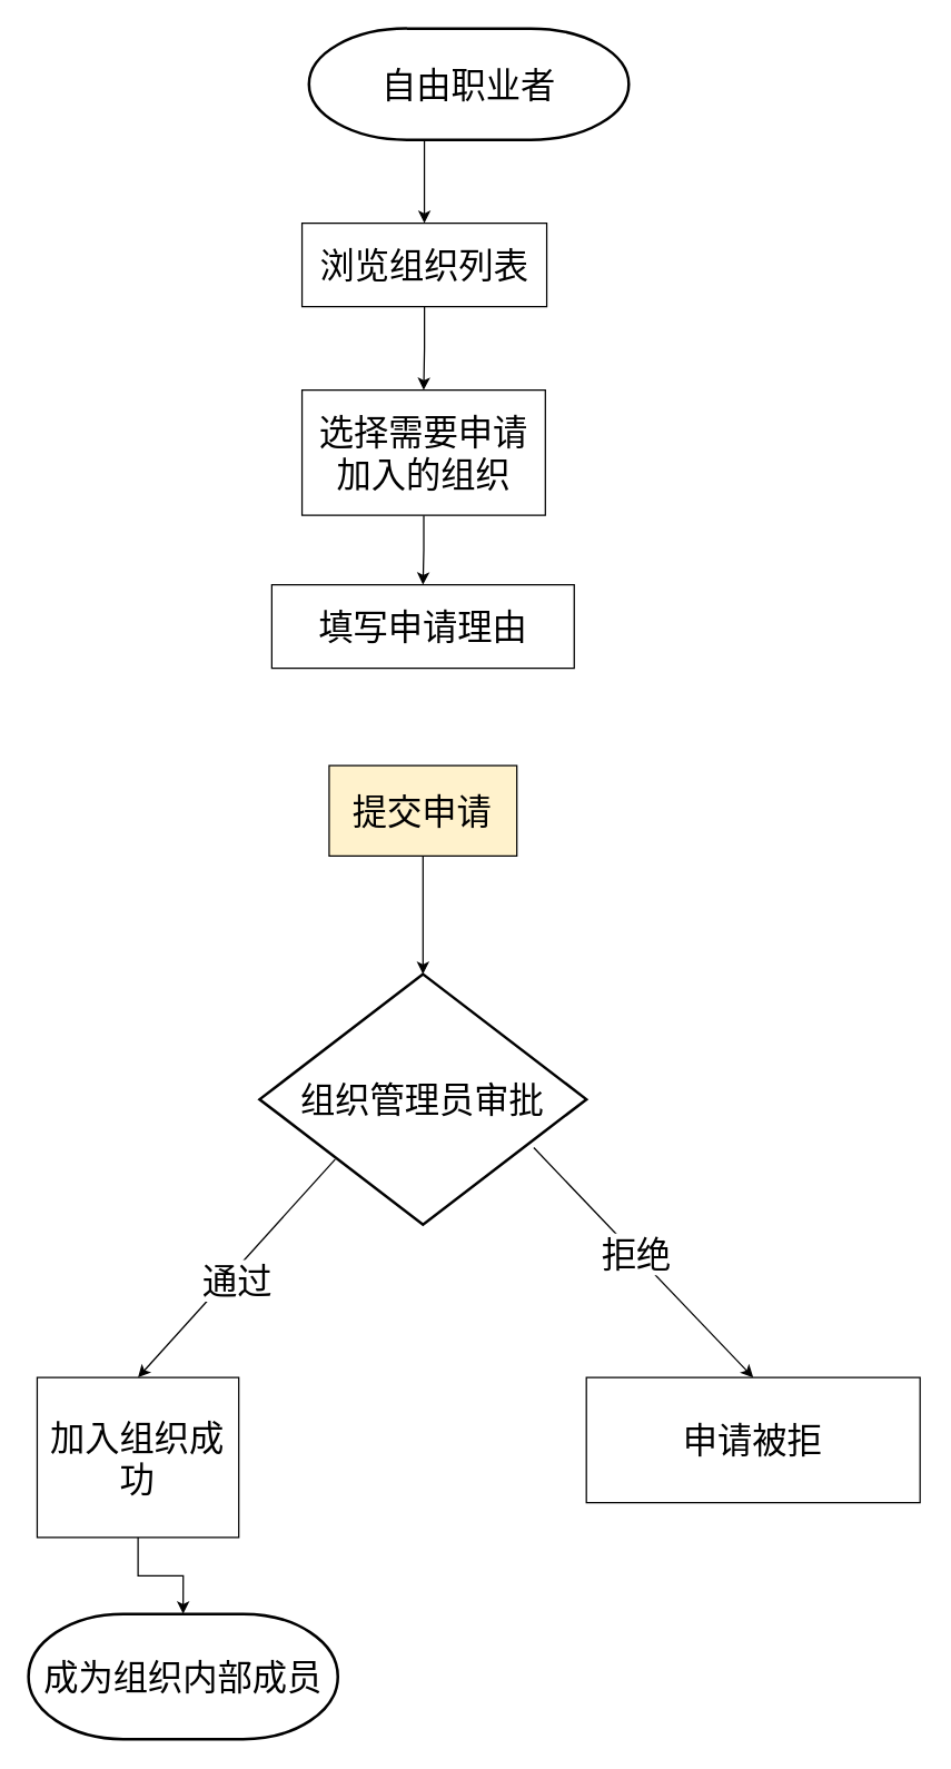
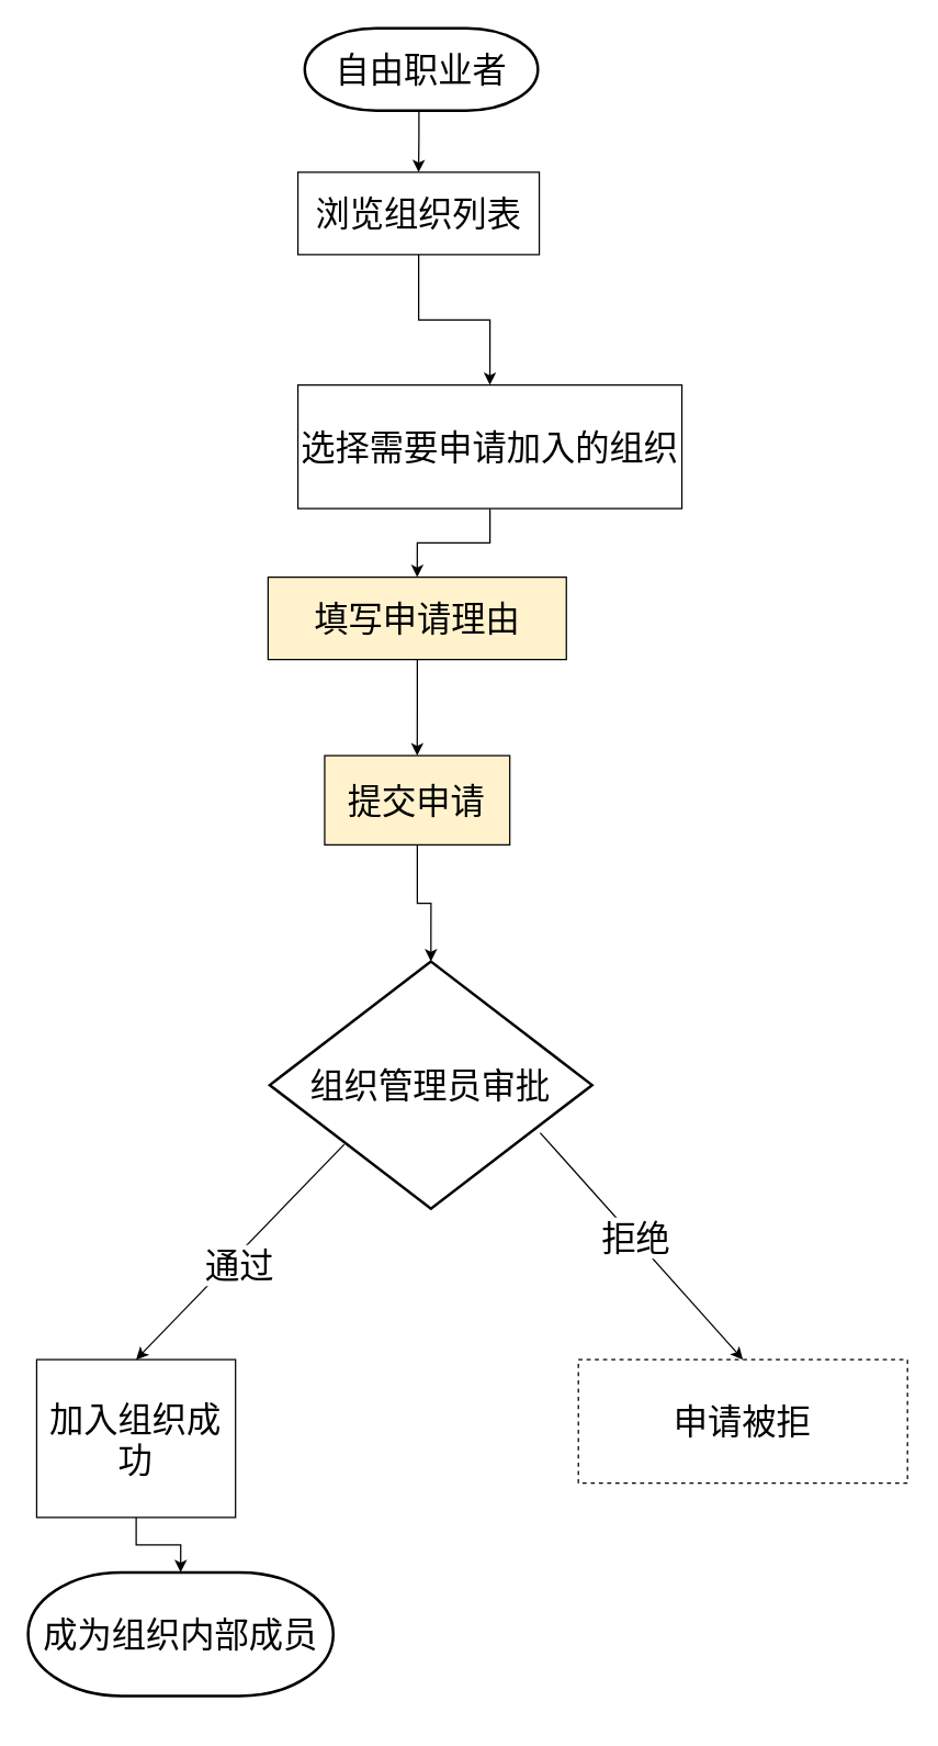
- <mxCell id="3" value="&lt;font style=&quot;font-size: 25px;&quot;&gt;自由职业者&lt;/font&gt;" style="strokeWidth=2;html=1;shape=mxgraph.flowchart.terminator;whiteSpace=wrap;" vertex="1" parent="1"><mxGeometry x="221.75" y="20" width="230" height="80" as="geometry" /></mxCell>
+ <mxCell id="3" value="&lt;font style=&quot;font-size: 25px;&quot;&gt;自由职业者&lt;/font&gt;" style="strokeWidth=2;html=1;shape=mxgraph.flowchart.terminator;whiteSpace=wrap;" vertex="1" parent="1"><mxGeometry x="221.75" y="20" width="170" height="60" as="geometry" /></mxCell>
- <mxCell id="20" value="&lt;font style=&quot;font-size: 25px;&quot;&gt;浏览组织列表&lt;/font&gt;" style="rounded=0;whiteSpace=wrap;html=1;" vertex="1" parent="1"><mxGeometry x="216.75" y="160" width="176" height="60" as="geometry" /></mxCell>
+ <mxCell id="20" value="&lt;font style=&quot;font-size: 25px;&quot;&gt;浏览组织列表&lt;/font&gt;" style="rounded=0;whiteSpace=wrap;html=1;" vertex="1" parent="1"><mxGeometry x="216.75" y="125" width="176" height="60" as="geometry" /></mxCell>
- <mxCell id="5" value="&lt;font style=&quot;font-size: 25px;&quot;&gt;选择需要申请加入的组织&lt;/font&gt;" style="rounded=0;whiteSpace=wrap;html=1;" vertex="1" parent="1"><mxGeometry x="216.75" y="280" width="175" height="90" as="geometry" /></mxCell>
+ <mxCell id="5" value="&lt;font style=&quot;font-size: 25px;&quot;&gt;选择需要申请加入的组织&lt;/font&gt;" style="rounded=0;whiteSpace=wrap;html=1;" vertex="1" parent="1"><mxGeometry x="216.75" y="280" width="280" height="90" as="geometry" /></mxCell>
- <mxCell id="7" value="&lt;font style=&quot;font-size: 25px;&quot;&gt;填写申请理由&lt;/font&gt;" style="rounded=0;whiteSpace=wrap;html=1;" vertex="1" parent="1"><mxGeometry x="195" y="420" width="217.5" height="60" as="geometry" /></mxCell>
+ <mxCell id="7" value="&lt;font style=&quot;font-size: 25px;&quot;&gt;填写申请理由&lt;/font&gt;" style="rounded=0;whiteSpace=wrap;html=1;fillColor=#fff2cc;" vertex="1" parent="1"><mxGeometry x="195" y="420" width="217.5" height="60" as="geometry" /></mxCell>
+ <mxCell id="6" style="edgeStyle=orthogonalEdgeStyle;rounded=0;orthogonalLoop=1;jettySize=auto;html=1;entryX=0.5;entryY=0;entryDx=0;entryDy=0;" edge="1" parent="1" source="7" target="8"><mxGeometry relative="1" as="geometry" /></mxCell>
- <mxCell id="9" value="&lt;font style=&quot;font-size: 25px;&quot;&gt;组织管理员审批&lt;/font&gt;" style="strokeWidth=2;html=1;shape=mxgraph.flowchart.decision;whiteSpace=wrap;" vertex="1" parent="1"><mxGeometry x="186.25" y="700" width="235" height="180" as="geometry" /></mxCell>
+ <mxCell id="9" value="&lt;font style=&quot;font-size: 25px;&quot;&gt;组织管理员审批&lt;/font&gt;" style="strokeWidth=2;html=1;shape=mxgraph.flowchart.decision;whiteSpace=wrap;" vertex="1" parent="1"><mxGeometry x="196.25" y="700" width="235" height="180" as="geometry" /></mxCell>
- <mxCell id="14" value="&lt;font style=&quot;font-size: 25px;&quot;&gt;申请被拒&lt;/font&gt;" style="rounded=0;whiteSpace=wrap;html=1;" vertex="1" parent="1"><mxGeometry x="421.25" y="990" width="240" height="90" as="geometry" /></mxCell>
+ <mxCell id="14" value="&lt;font style=&quot;font-size: 25px;&quot;&gt;申请被拒&lt;/font&gt;" style="rounded=0;whiteSpace=wrap;html=1;dashed=1;" vertex="1" parent="1"><mxGeometry x="421.25" y="990" width="240" height="90" as="geometry" /></mxCell>
- <mxCell id="17" value="&lt;font style=&quot;font-size: 25px;&quot;&gt;成为组织内部成员&lt;/font&gt;" style="strokeWidth=2;html=1;shape=mxgraph.flowchart.terminator;whiteSpace=wrap;" vertex="1" parent="1"><mxGeometry x="20" y="1160" width="222.5" height="90" as="geometry" /></mxCell>
+ <mxCell id="17" value="&lt;font style=&quot;font-size: 25px;&quot;&gt;成为组织内部成员&lt;/font&gt;" style="strokeWidth=2;html=1;shape=mxgraph.flowchart.terminator;whiteSpace=wrap;" vertex="1" parent="1"><mxGeometry x="20" y="1145" width="222.5" height="90" as="geometry" /></mxCell>
